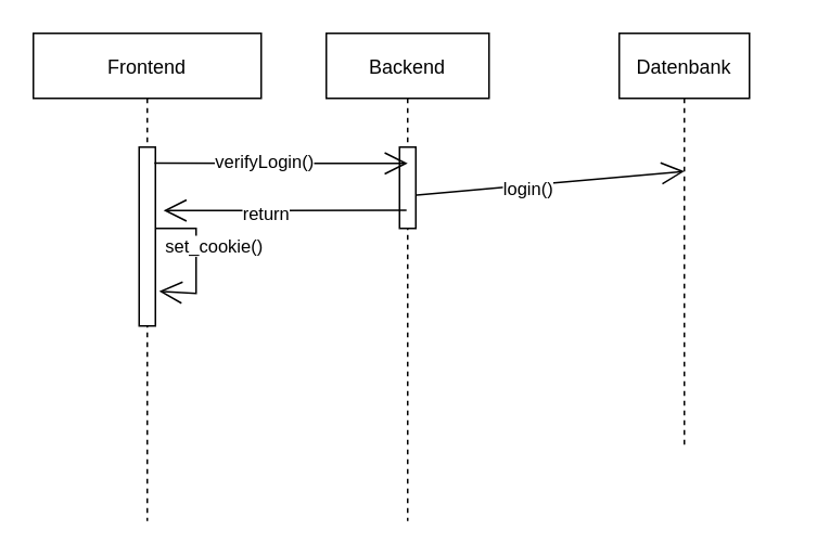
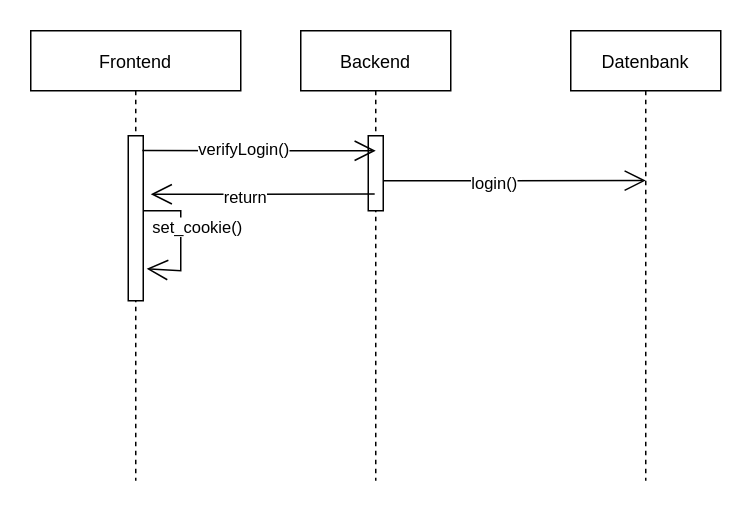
- <mxCell id="10" value="Datenbank" style="shape=umlLifeline;perimeter=lifelinePerimeter;container=1;collapsible=0;recursiveResize=0;rounded=0;shadow=0;strokeWidth=1;" vertex="1" parent="1"><mxGeometry x="380" y="20" width="80" height="255" as="geometry" /></mxCell>
+ <mxCell id="10" value="Datenbank" style="shape=umlLifeline;perimeter=lifelinePerimeter;container=1;collapsible=0;recursiveResize=0;rounded=0;shadow=0;strokeWidth=1;" vertex="1" parent="1"><mxGeometry x="380" y="20" width="100" height="300" as="geometry" /></mxCell>
